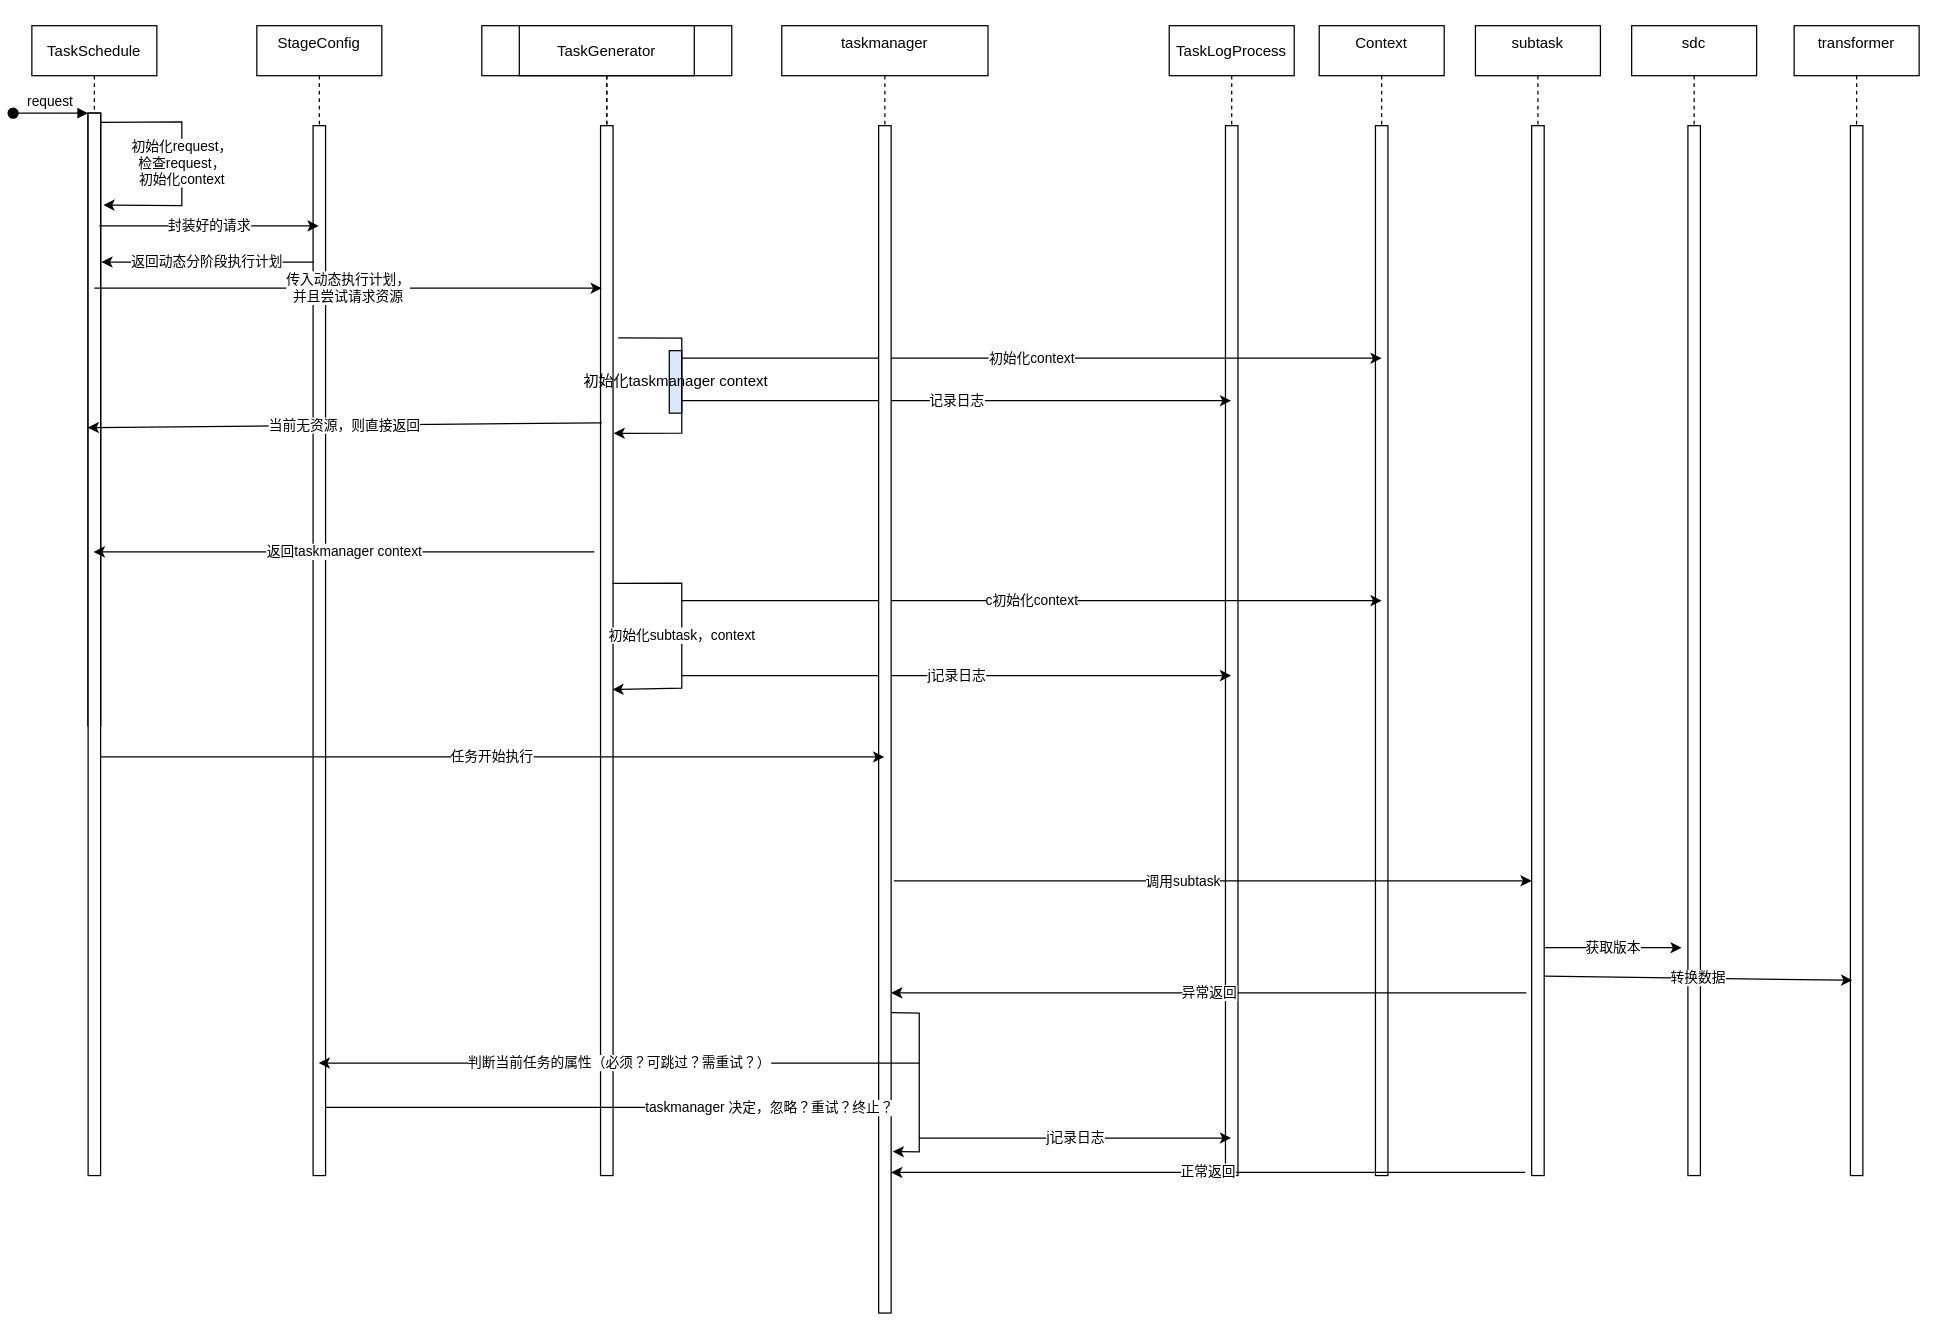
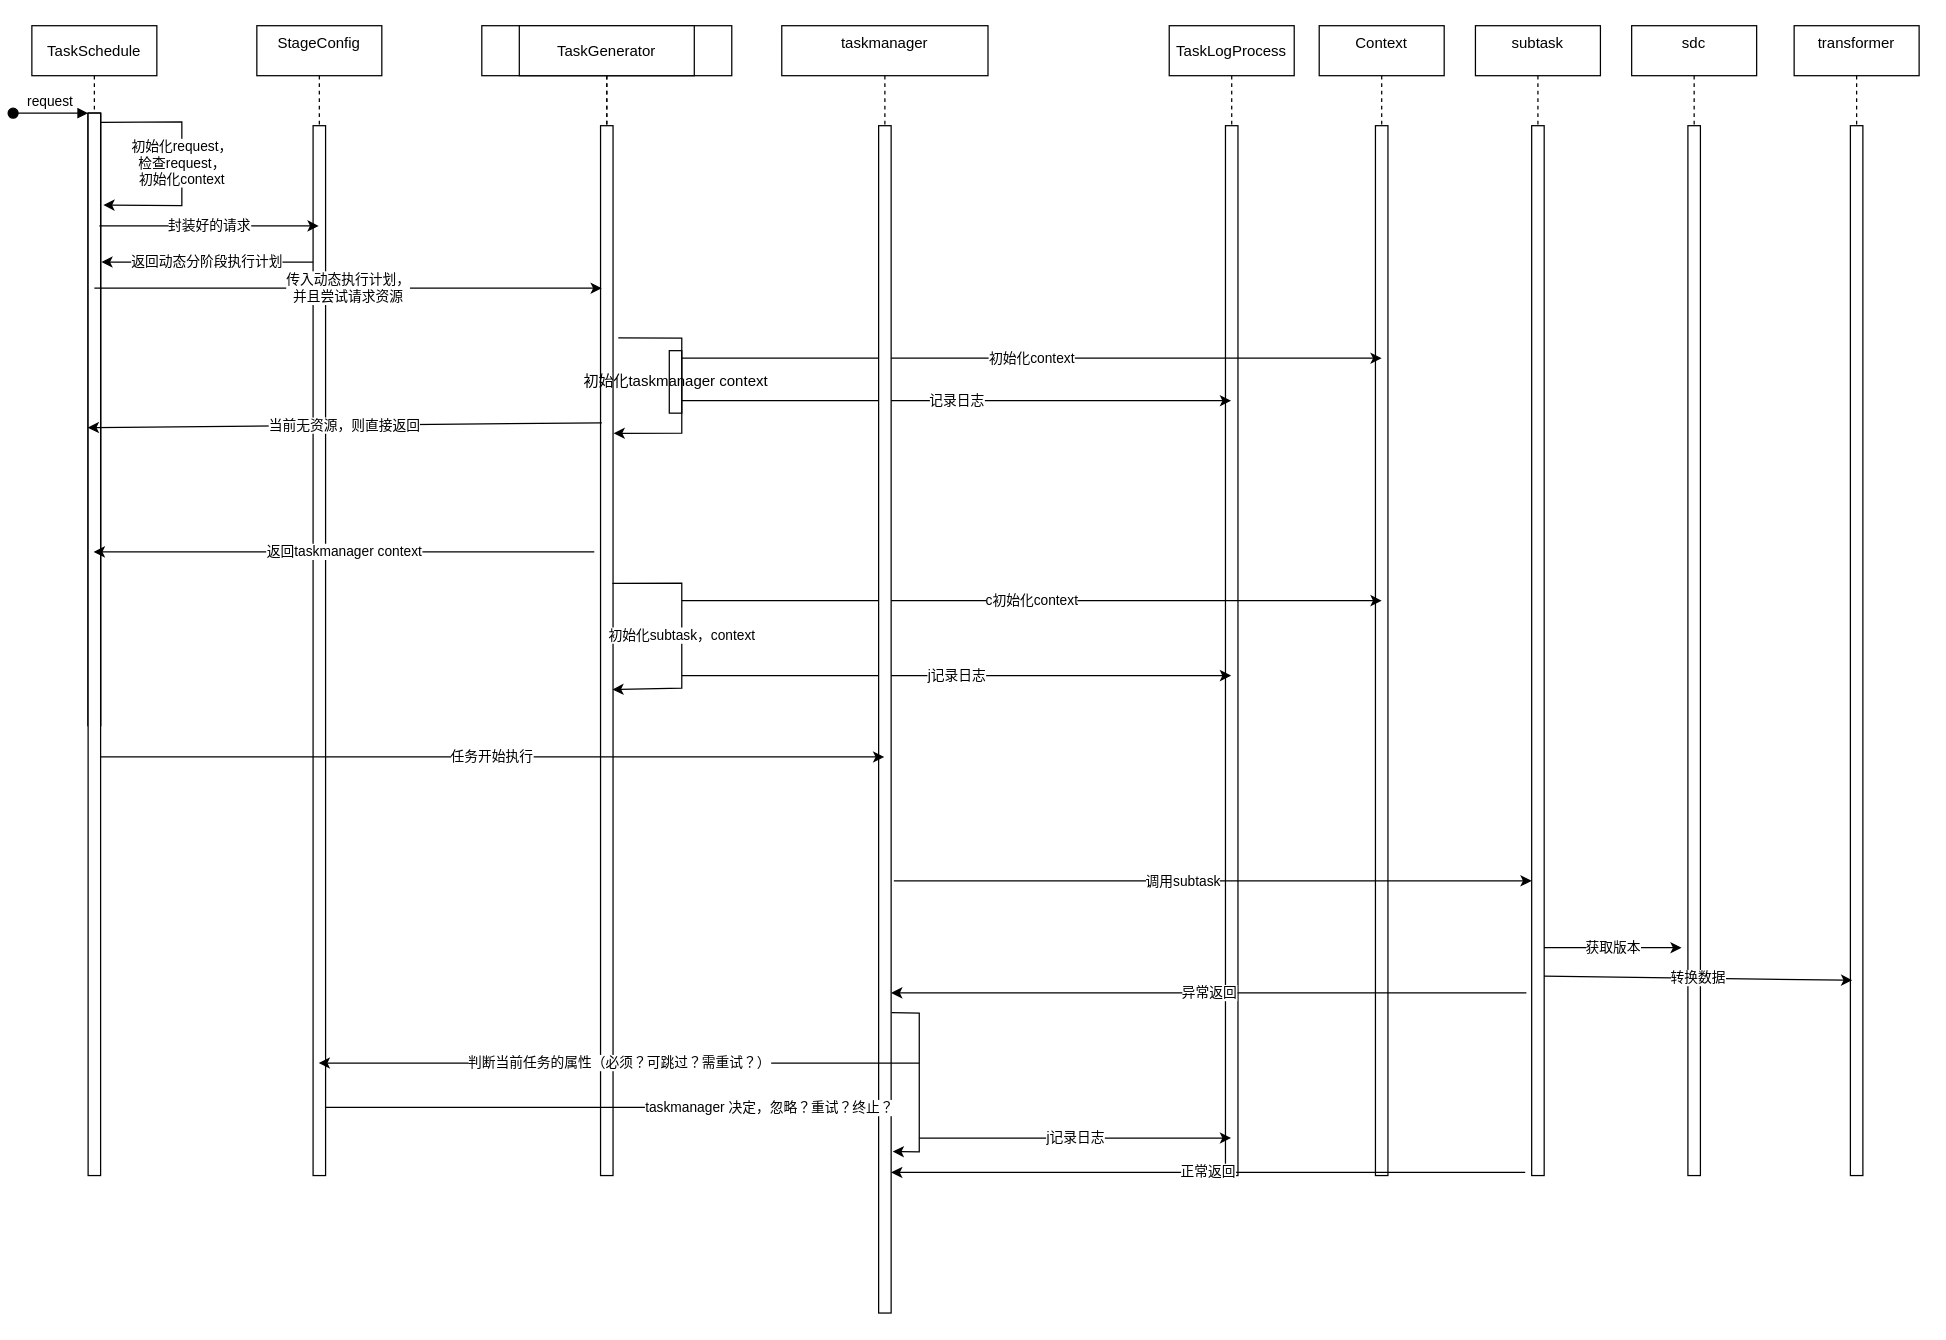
- <mxCell id="12" value="初始化taskmanager context" style="html=1;points=[];perimeter=orthogonalPerimeter;fillColor=#dae8fc;" vertex="1" parent="10"><mxGeometry x="120" y="260" width="10" height="50" as="geometry" /></mxCell>
+ <mxCell id="12" value="初始化taskmanager context" style="html=1;points=[];perimeter=orthogonalPerimeter;" vertex="1" parent="10"><mxGeometry x="120" y="260" width="10" height="50" as="geometry" /></mxCell>
